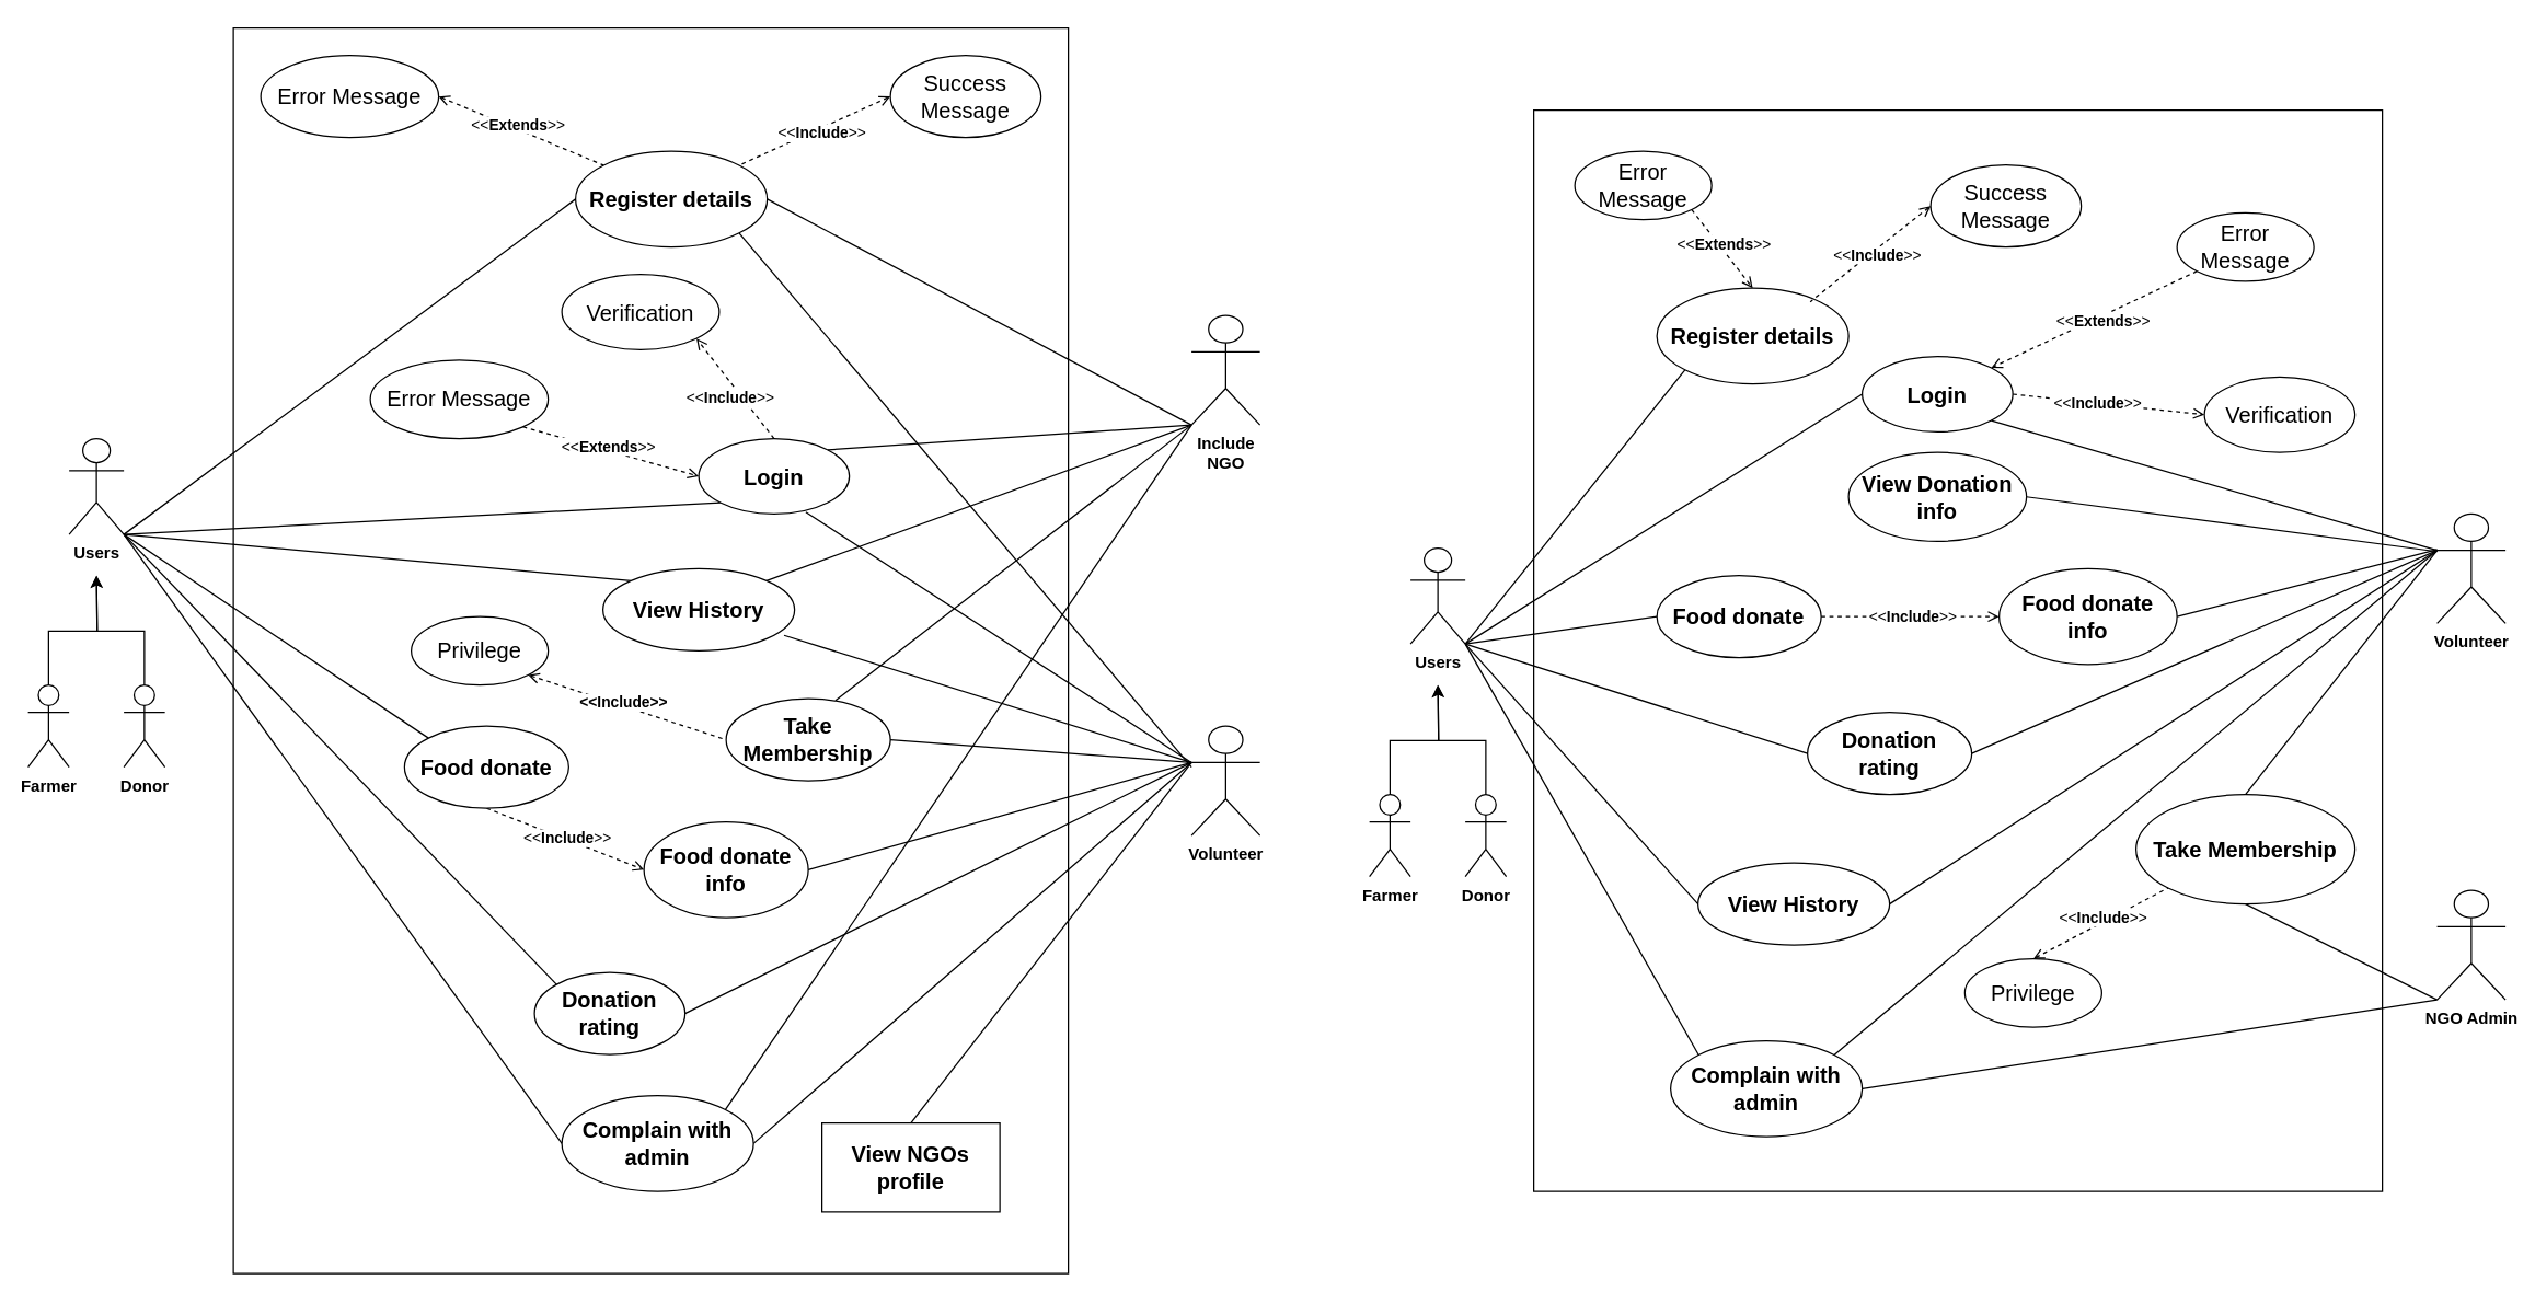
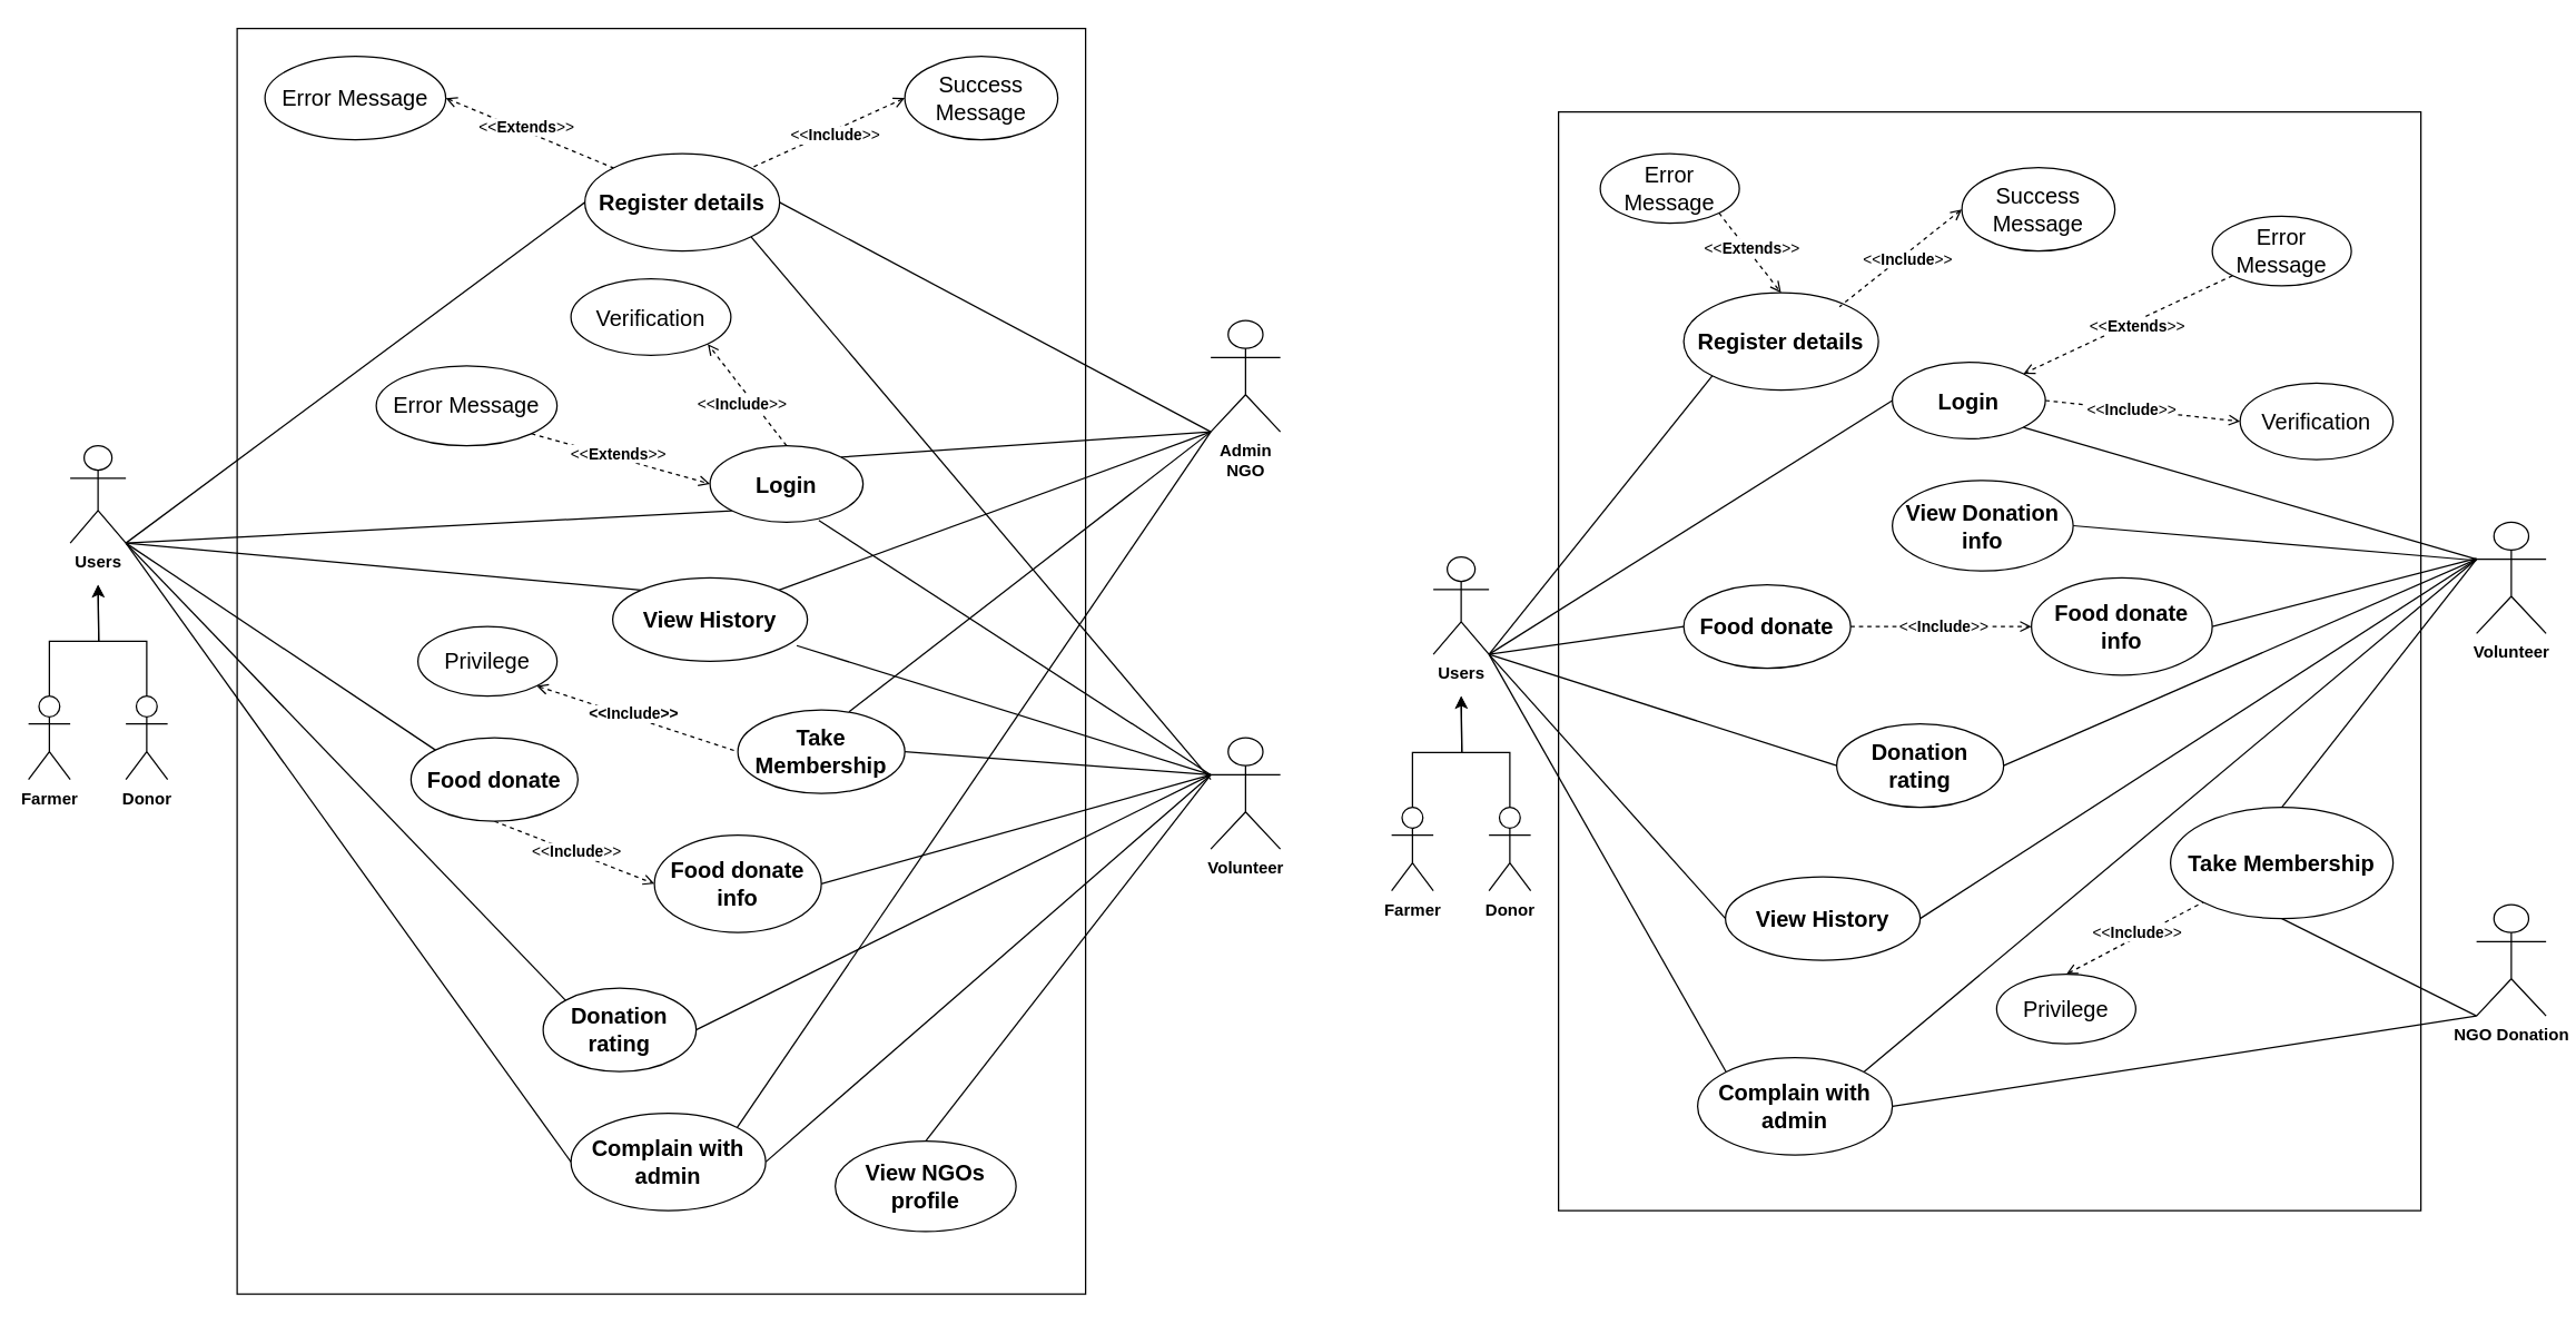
- <mxCell id="56" value="&lt;b&gt;Include &lt;br&gt;NGO&lt;/b&gt;" style="shape=umlActor;verticalLabelPosition=bottom;verticalAlign=top;html=1;outlineConnect=0;" parent="1" vertex="1"><mxGeometry x="870" y="230" width="50" height="80" as="geometry" /></mxCell>
+ <mxCell id="56" value="&lt;b&gt;Admin &lt;br&gt;NGO&lt;/b&gt;" style="shape=umlActor;verticalLabelPosition=bottom;verticalAlign=top;html=1;outlineConnect=0;" parent="1" vertex="1"><mxGeometry x="870" y="230" width="50" height="80" as="geometry" /></mxCell>
- <mxCell id="50" value="&lt;font style=&quot;font-size: 16px;&quot;&gt;&lt;b&gt;View Donation info&lt;/b&gt;&lt;/font&gt;" style="ellipse;whiteSpace=wrap;html=1;" parent="1" vertex="1"><mxGeometry x="1350" y="330" width="130" height="65" as="geometry" /></mxCell>
+ <mxCell id="50" value="&lt;font style=&quot;font-size: 16px;&quot;&gt;&lt;b&gt;View Donation info&lt;/b&gt;&lt;/font&gt;" style="ellipse;whiteSpace=wrap;html=1;" parent="1" vertex="1"><mxGeometry x="1360" y="345" width="130" height="65" as="geometry" /></mxCell>
- <mxCell id="7" value="&lt;b&gt;NGO Admin&lt;/b&gt;" style="shape=umlActor;verticalLabelPosition=bottom;verticalAlign=top;html=1;outlineConnect=0;" parent="1" vertex="1"><mxGeometry x="1780" y="650" width="50" height="80" as="geometry" /></mxCell>
+ <mxCell id="7" value="&lt;b&gt;NGO Donation&lt;/b&gt;" style="shape=umlActor;verticalLabelPosition=bottom;verticalAlign=top;html=1;outlineConnect=0;" parent="1" vertex="1"><mxGeometry x="1780" y="650" width="50" height="80" as="geometry" /></mxCell>
- <mxCell id="97" value="&lt;font style=&quot;font-size: 16px;&quot;&gt;&lt;b&gt;View NGOs profile&lt;/b&gt;&lt;/font&gt;" style="whiteSpace=wrap;html=1;rounded=0;" parent="1" vertex="1"><mxGeometry x="600" y="820" width="130" height="65" as="geometry" /></mxCell>
+ <mxCell id="97" value="&lt;font style=&quot;font-size: 16px;&quot;&gt;&lt;b&gt;View NGOs profile&lt;/b&gt;&lt;/font&gt;" style="ellipse;whiteSpace=wrap;html=1;" parent="1" vertex="1"><mxGeometry x="600" y="820" width="130" height="65" as="geometry" /></mxCell>
